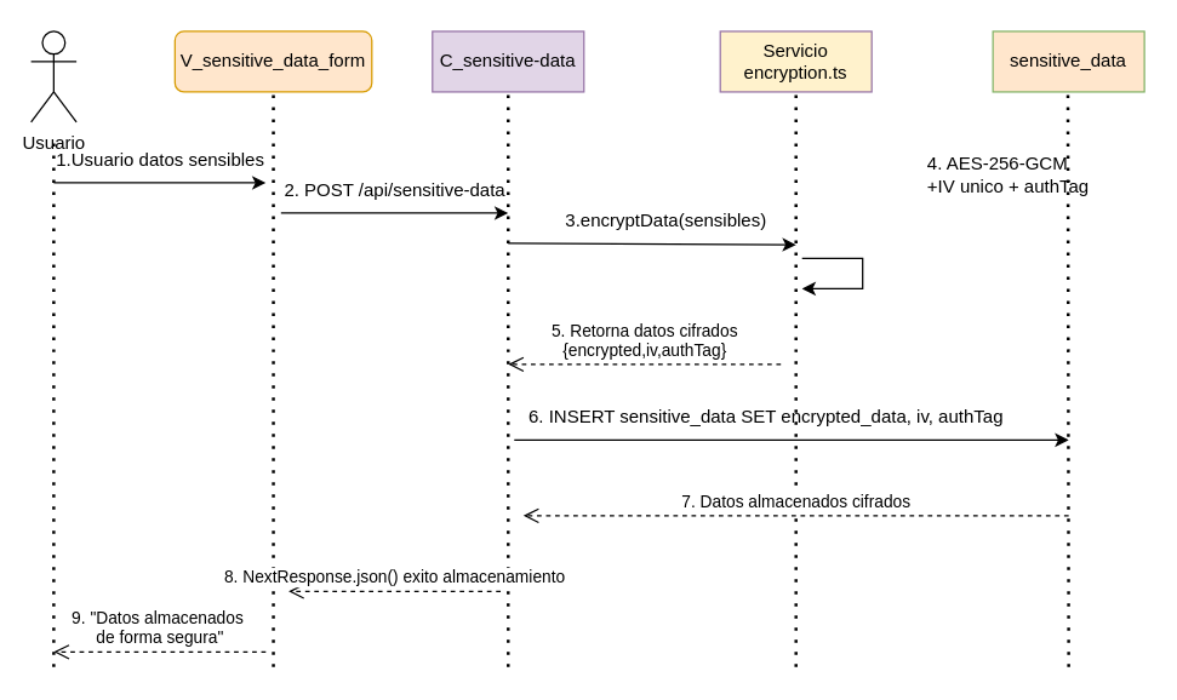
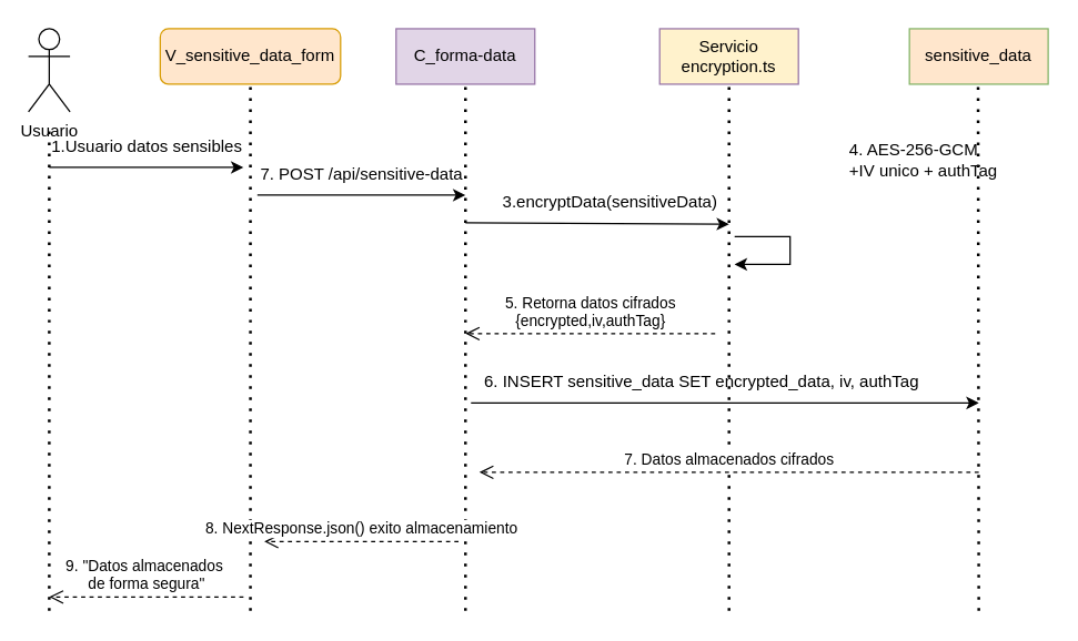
- <mxCell id="4" value="C_sensitive-data" style="rounded=0;whiteSpace=wrap;html=1;fillColor=#e1d5e7;strokeColor=#9673a6;" parent="1" vertex="1"><mxGeometry x="285" y="20" width="100" height="40" as="geometry" /></mxCell>
+ <mxCell id="4" value="C_forma-data" style="rounded=0;whiteSpace=wrap;html=1;fillColor=#e1d5e7;strokeColor=#9673a6;" parent="1" vertex="1"><mxGeometry x="285" y="20" width="100" height="40" as="geometry" /></mxCell>
- <mxCell id="13" value="2. POST /api/sensitive-data" style="text;html=1;align=center;verticalAlign=middle;resizable=0;points=[];autosize=1;strokeColor=none;fillColor=none;" parent="1" vertex="1"><mxGeometry x="175" y="110" width="170" height="30" as="geometry" /></mxCell>
+ <mxCell id="13" value="7. POST /api/sensitive-data" style="text;html=1;align=center;verticalAlign=middle;resizable=0;points=[];autosize=1;strokeColor=none;fillColor=none;" parent="1" vertex="1"><mxGeometry x="175" y="110" width="170" height="30" as="geometry" /></mxCell>
- <mxCell id="15" value="3.encryptData(sensibles)" style="text;html=1;align=center;verticalAlign=middle;resizable=0;points=[];autosize=1;strokeColor=none;fillColor=none;" parent="1" vertex="1"><mxGeometry x="349" y="130" width="180" height="30" as="geometry" /></mxCell>
+ <mxCell id="15" value="3.encryptData(sensitiveData)" style="text;html=1;align=center;verticalAlign=middle;resizable=0;points=[];autosize=1;strokeColor=none;fillColor=none;" parent="1" vertex="1"><mxGeometry x="349" y="130" width="180" height="30" as="geometry" /></mxCell>
